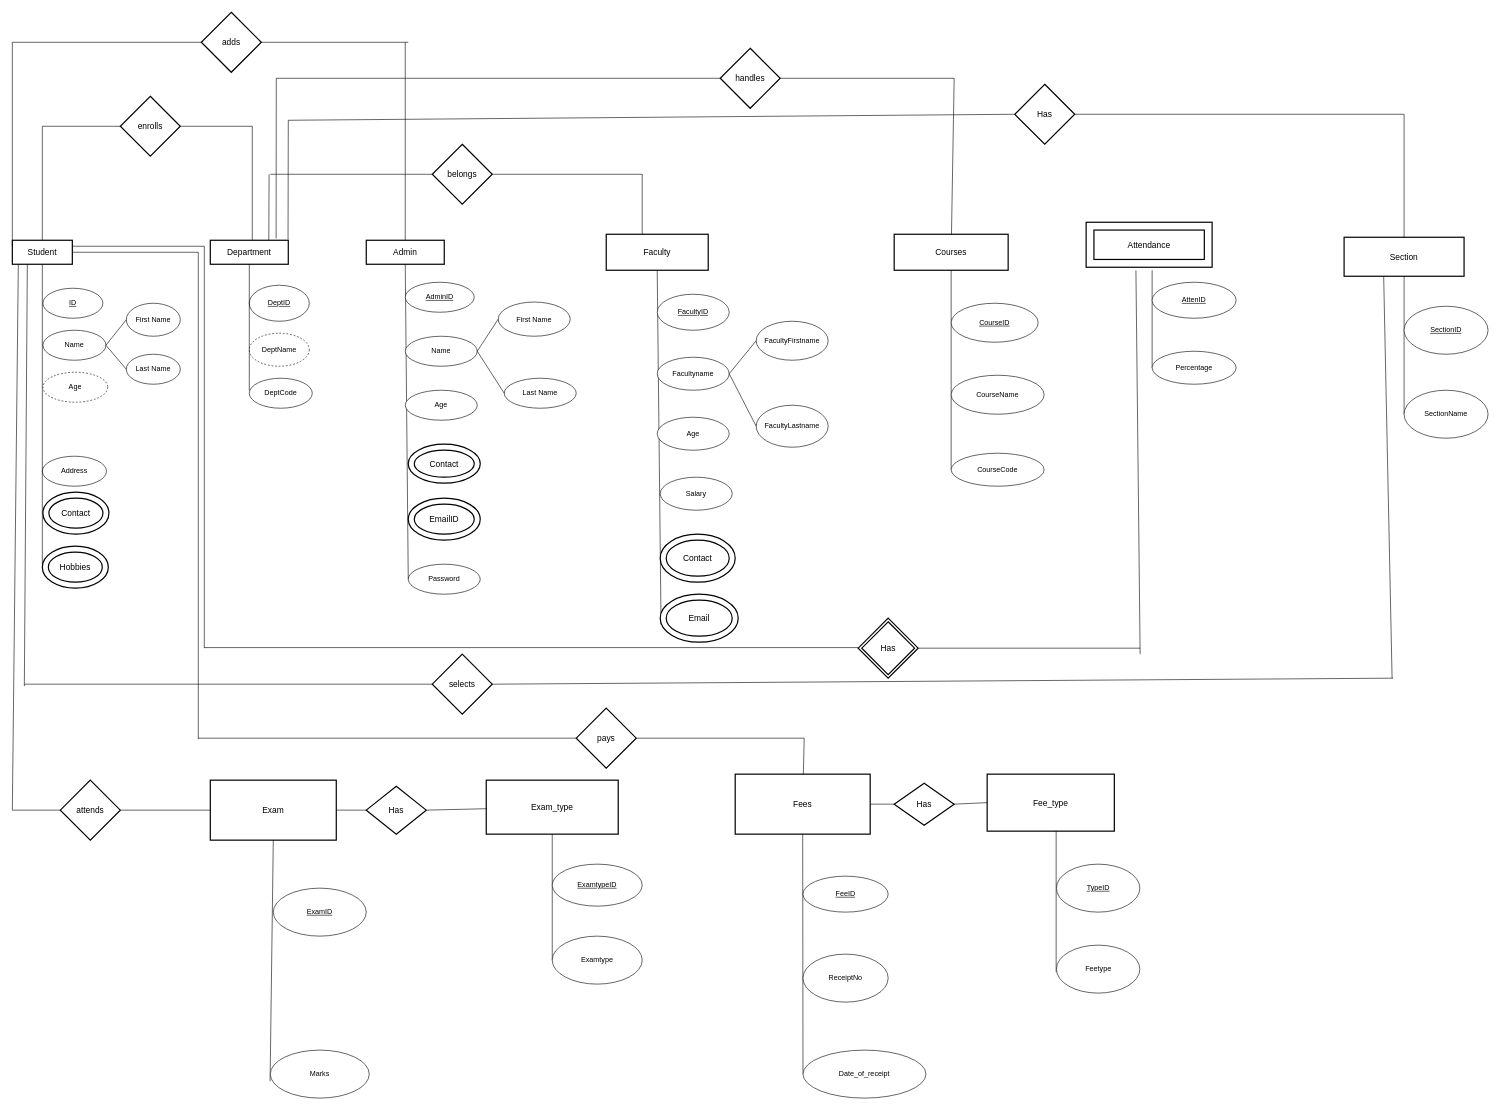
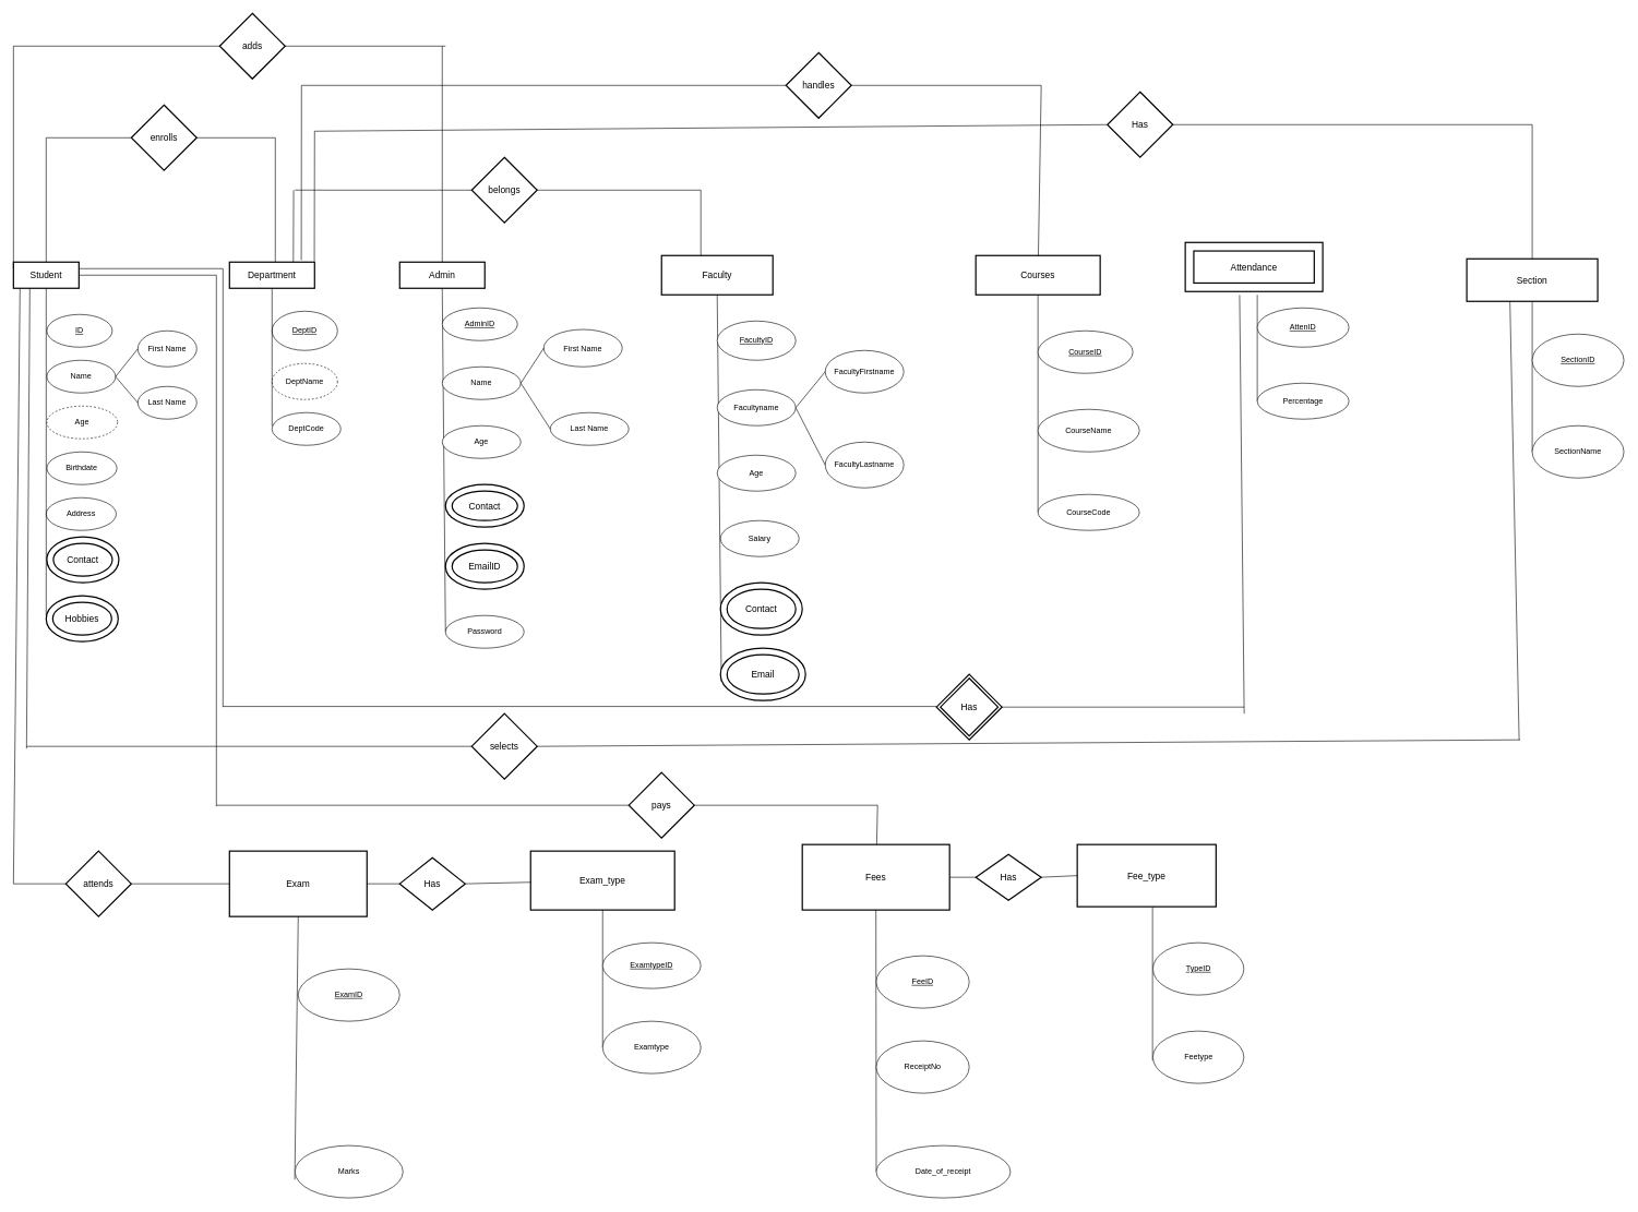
+ <mxCell id="6" value="Birthdate" style="ellipse;whiteSpace=wrap;html=1;" vertex="1" parent="1"><mxGeometry x="71" y="690" width="107" height="50" as="geometry" /></mxCell>
- <mxCell id="62" value="&lt;u&gt;FeeID&lt;/u&gt;" style="ellipse;whiteSpace=wrap;html=1;" vertex="1" parent="1"><mxGeometry x="1338" y="1460" width="142" height="60" as="geometry" /></mxCell>
+ <mxCell id="62" value="&lt;u&gt;FeeID&lt;/u&gt;" style="ellipse;whiteSpace=wrap;html=1;" vertex="1" parent="1"><mxGeometry x="1338" y="1460" width="142" height="80" as="geometry" /></mxCell>
